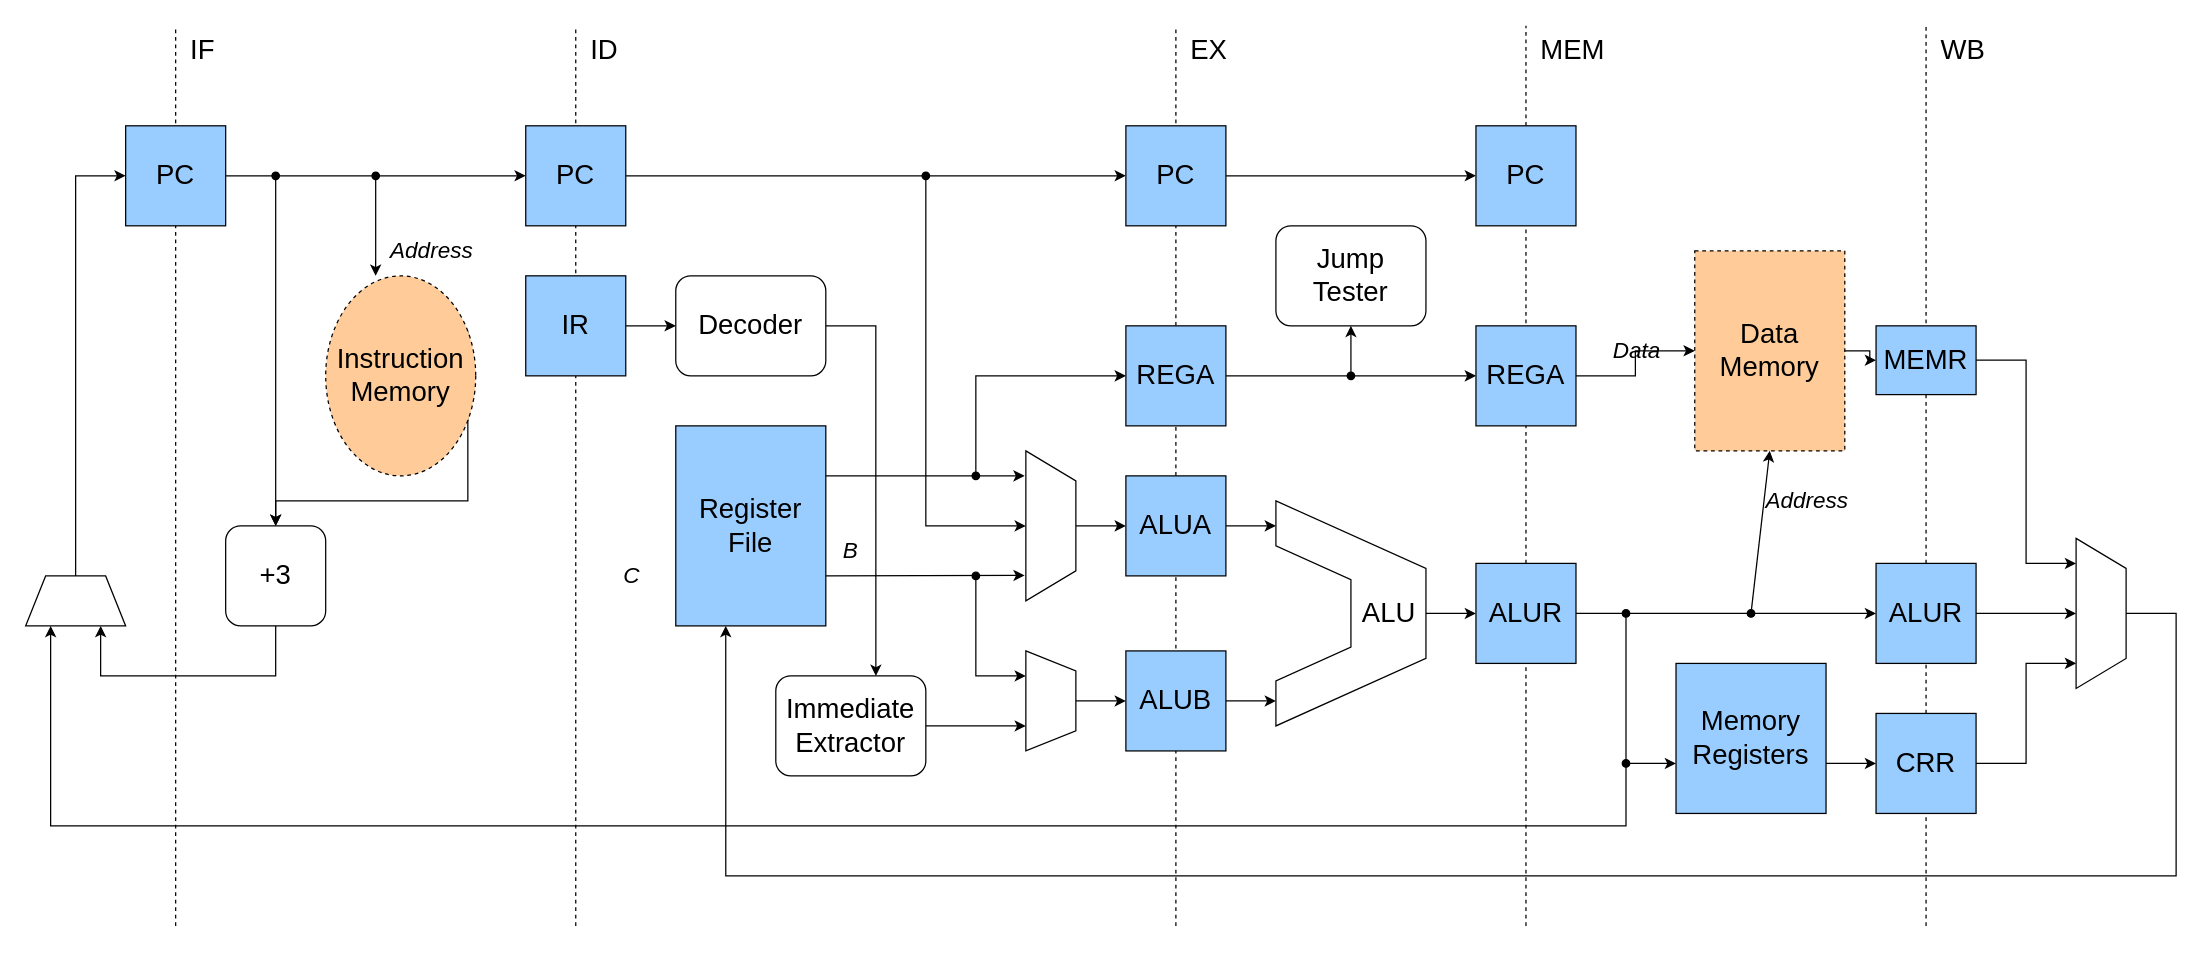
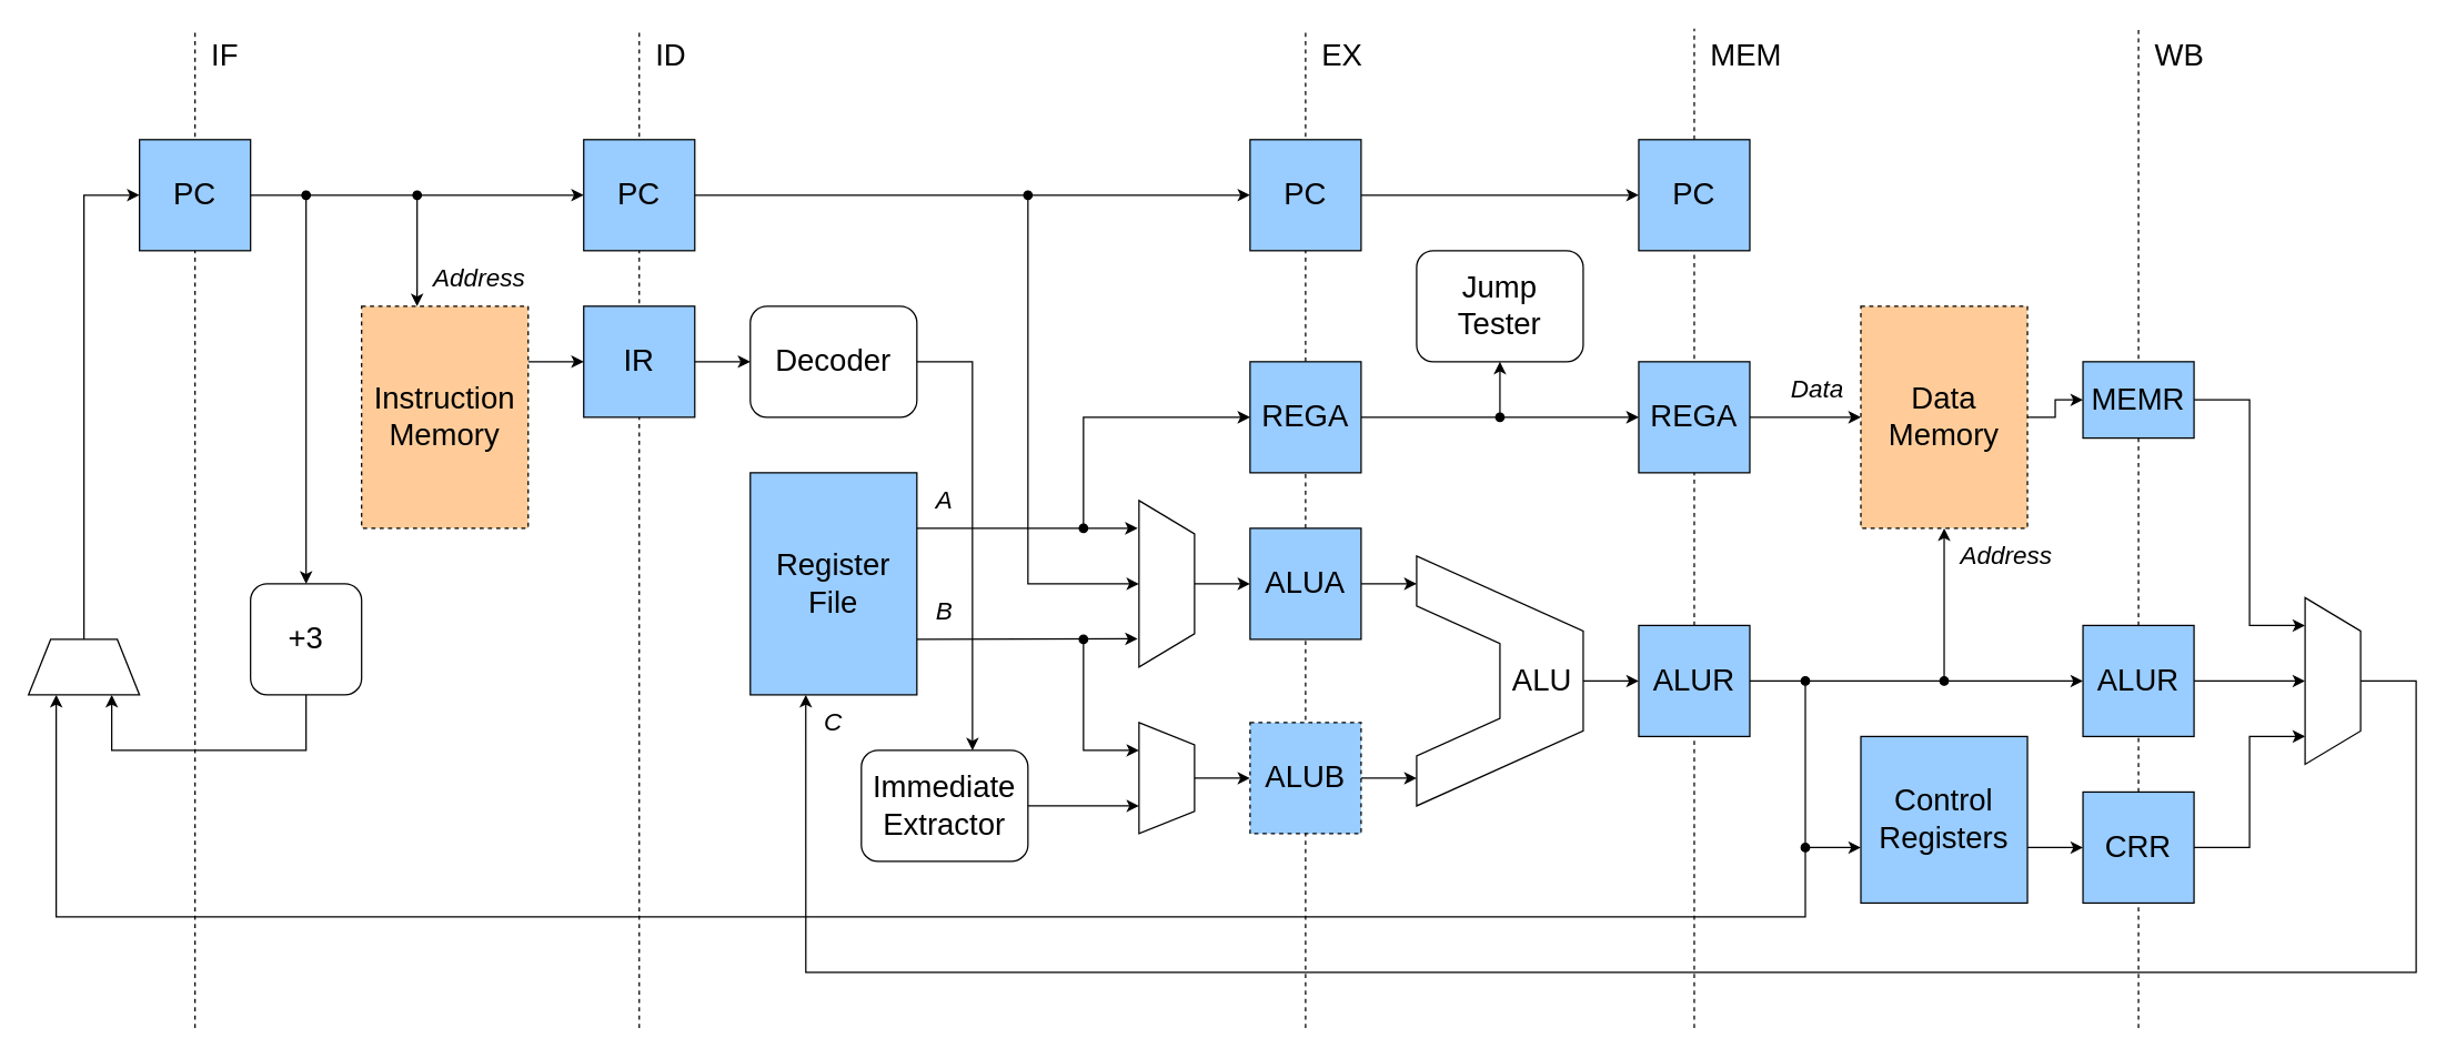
- <mxCell id="63" value="&lt;font style=&quot;font-size: 22px&quot;&gt;Data Memory&lt;br&gt;&lt;/font&gt;" style="rounded=0;whiteSpace=wrap;html=1;dashed=1;fillColor=#FFCC99;" parent="1" vertex="1"><mxGeometry x="1355" y="200" width="120" height="160" as="geometry" /></mxCell>
+ <mxCell id="63" value="&lt;font style=&quot;font-size: 22px&quot;&gt;Data Memory&lt;br&gt;&lt;/font&gt;" style="rounded=0;whiteSpace=wrap;html=1;dashed=1;fillColor=#FFCC99;" parent="1" vertex="1"><mxGeometry x="1340" y="220" width="120" height="160" as="geometry" /></mxCell>
- <mxCell id="8" value="&lt;font style=&quot;font-size: 22px&quot;&gt;Instruction Memory&lt;br&gt;&lt;/font&gt;" style="ellipse;whiteSpace=wrap;html=1;dashed=1;fillColor=#FFCC99;" parent="1" vertex="1"><mxGeometry x="260" y="220" width="120" height="160" as="geometry" /></mxCell>
+ <mxCell id="8" value="&lt;font style=&quot;font-size: 22px&quot;&gt;Instruction Memory&lt;br&gt;&lt;/font&gt;" style="rounded=0;whiteSpace=wrap;html=1;dashed=1;fillColor=#FFCC99;" parent="1" vertex="1"><mxGeometry x="260" y="220" width="120" height="160" as="geometry" /></mxCell>
+ <mxCell id="34" value="&lt;font style=&quot;font-size: 18px&quot;&gt;A&lt;/font&gt;" style="text;html=1;strokeColor=none;fillColor=none;align=center;verticalAlign=middle;whiteSpace=wrap;rounded=0;fontStyle=2" parent="1" vertex="1"><mxGeometry x="660" y="350" width="40" height="20" as="geometry" /></mxCell>
- <mxCell id="7" style="edgeStyle=orthogonalEdgeStyle;rounded=0;orthogonalLoop=1;jettySize=auto;html=1;startArrow=none;startFill=0;exitX=1;exitY=0.25;exitDx=0;exitDy=0;" parent="1" source="8" target="16" edge="1"><mxGeometry relative="1" as="geometry" /></mxCell>
+ <mxCell id="7" style="edgeStyle=orthogonalEdgeStyle;rounded=0;orthogonalLoop=1;jettySize=auto;html=1;entryX=0;entryY=0.5;entryDx=0;entryDy=0;startArrow=none;startFill=0;exitX=1;exitY=0.25;exitDx=0;exitDy=0;" parent="1" source="8" target="13" edge="1"><mxGeometry relative="1" as="geometry" /></mxCell>
- <mxCell id="77" value="&lt;font style=&quot;font-size: 18px&quot;&gt;C&lt;/font&gt;" style="text;html=1;strokeColor=none;fillColor=none;align=center;verticalAlign=middle;whiteSpace=wrap;rounded=0;fontStyle=2" parent="1" vertex="1"><mxGeometry x="485" y="450" width="40" height="20" as="geometry" /></mxCell>
+ <mxCell id="77" value="&lt;font style=&quot;font-size: 18px&quot;&gt;C&lt;/font&gt;" style="text;html=1;strokeColor=none;fillColor=none;align=center;verticalAlign=middle;whiteSpace=wrap;rounded=0;fontStyle=2" parent="1" vertex="1"><mxGeometry x="580" y="510" width="40" height="20" as="geometry" /></mxCell>
- <mxCell id="39" value="&lt;span style=&quot;font-size: 22px&quot;&gt;ALUB&lt;/span&gt;" style="whiteSpace=wrap;html=1;aspect=fixed;fillColor=#99CCFF;" parent="1" vertex="1"><mxGeometry x="900" y="520" width="80" height="80" as="geometry" /></mxCell>
+ <mxCell id="39" value="&lt;span style=&quot;font-size: 22px&quot;&gt;ALUB&lt;/span&gt;" style="whiteSpace=wrap;html=1;aspect=fixed;fillColor=#99CCFF;dashed=1;" parent="1" vertex="1"><mxGeometry x="900" y="520" width="80" height="80" as="geometry" /></mxCell>
- <mxCell id="65" value="&lt;font style=&quot;font-size: 22px&quot;&gt;Memory Registers&lt;/font&gt;" style="rounded=0;whiteSpace=wrap;html=1;align=center;fillColor=#99CCFF;" parent="1" vertex="1"><mxGeometry x="1340" y="530" width="120" height="120" as="geometry" /></mxCell>
+ <mxCell id="65" value="&lt;font style=&quot;font-size: 22px&quot;&gt;Control Registers&lt;/font&gt;" style="rounded=0;whiteSpace=wrap;html=1;align=center;fillColor=#99CCFF;" parent="1" vertex="1"><mxGeometry x="1340" y="530" width="120" height="120" as="geometry" /></mxCell>
